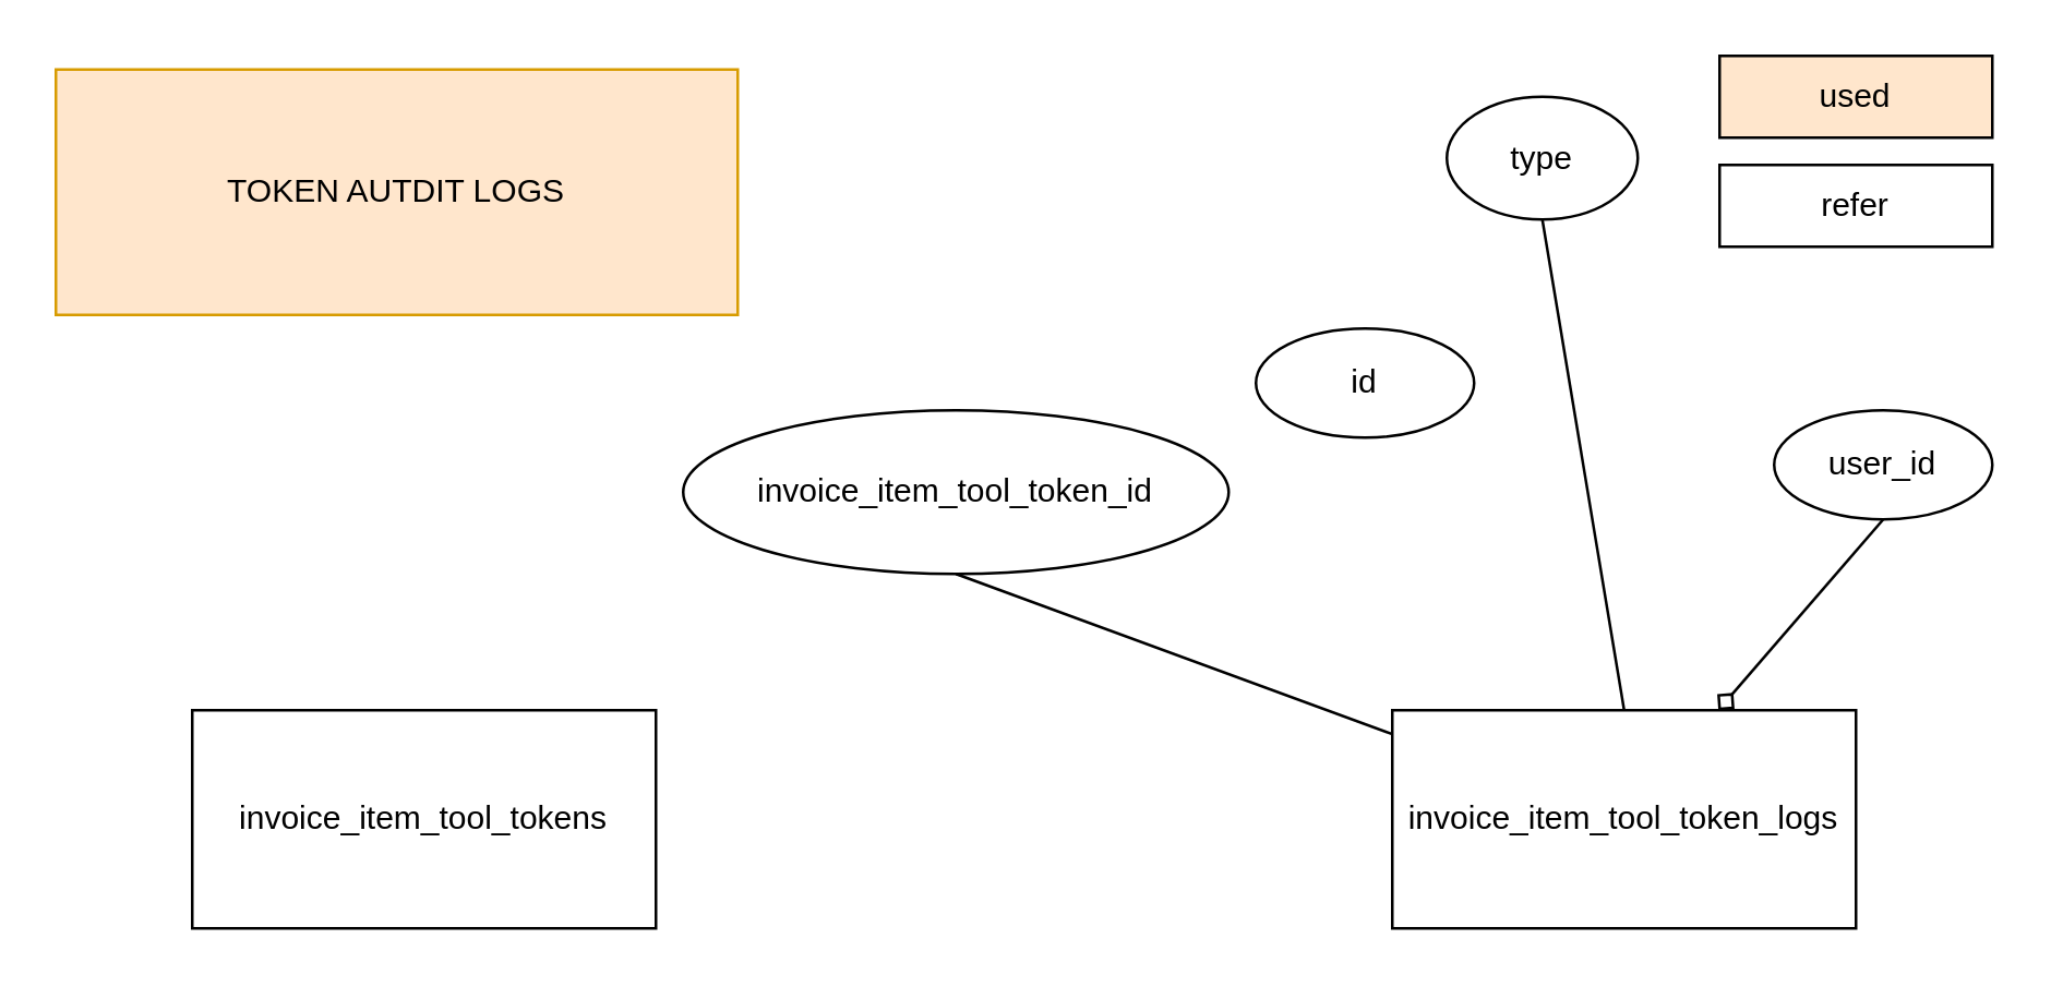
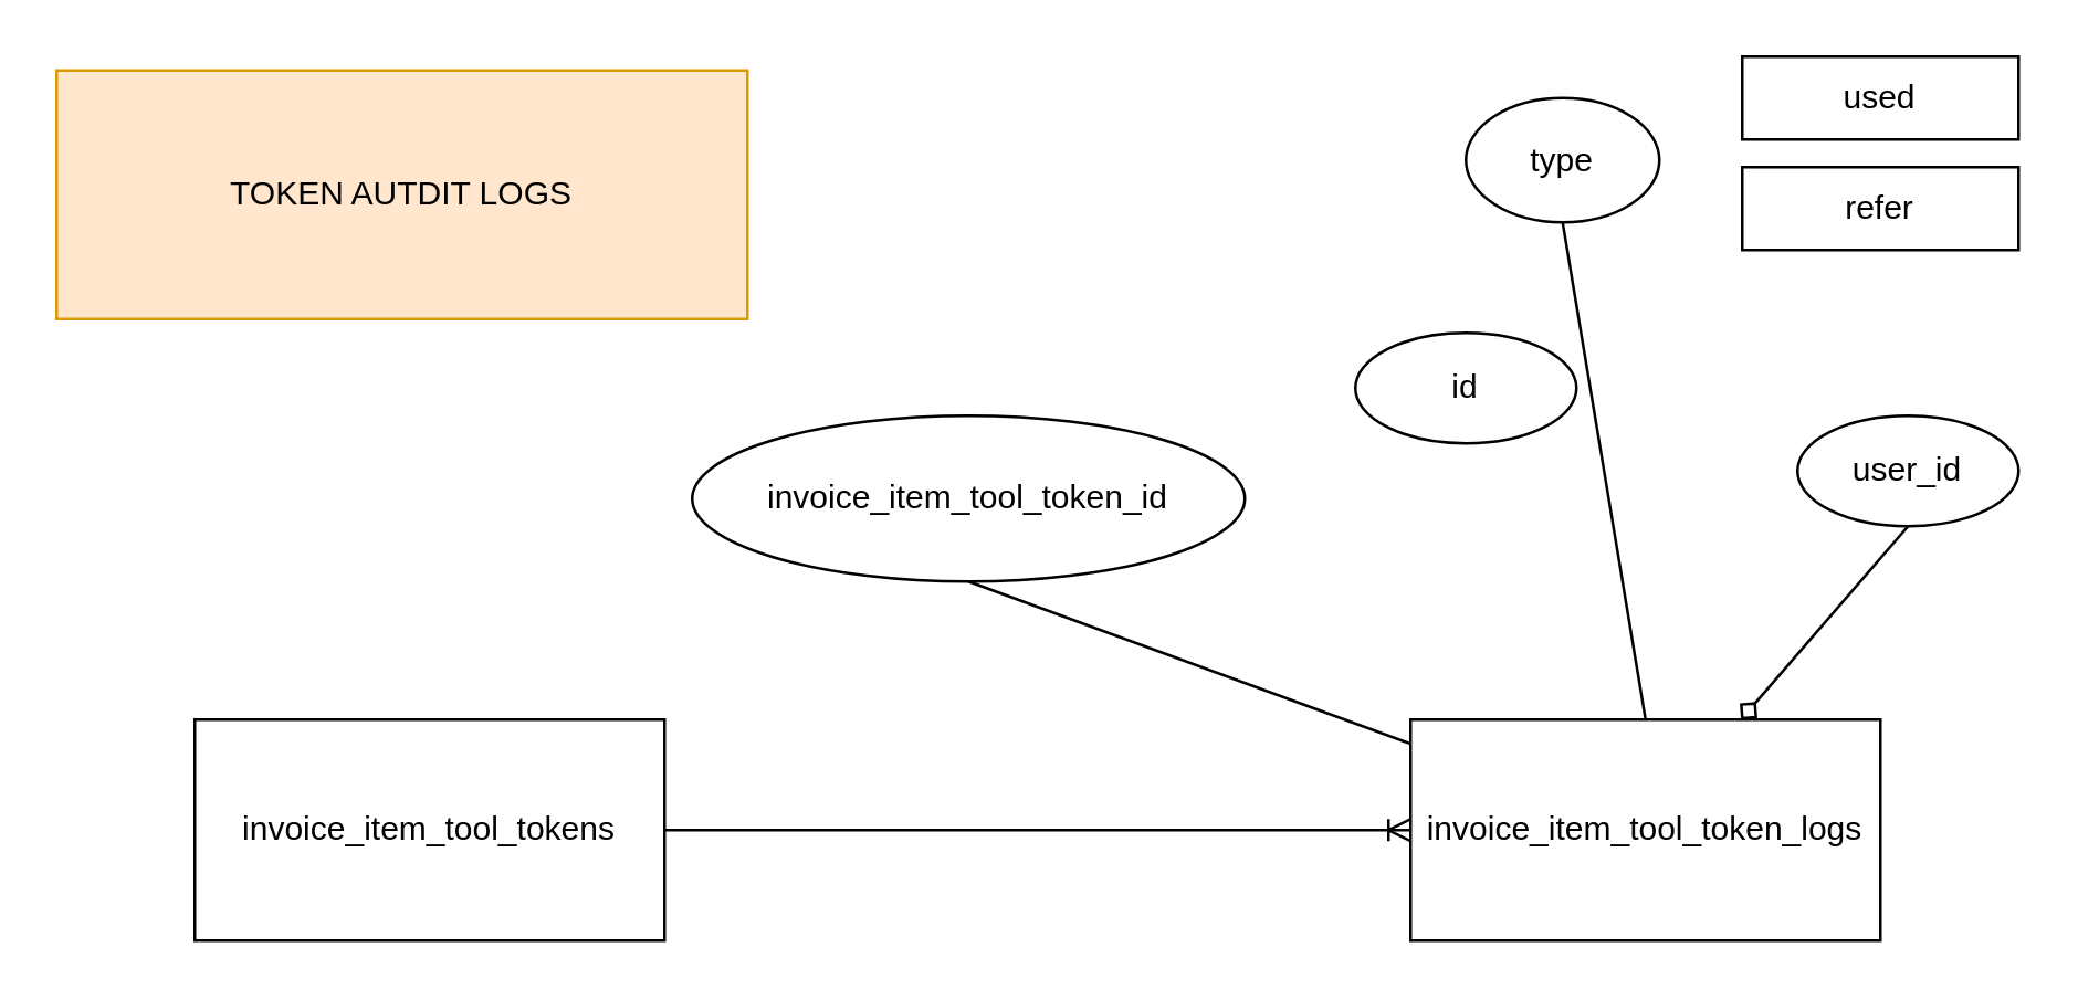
- <mxCell id="11" value="used" style="rounded=0;whiteSpace=wrap;html=1;fillColor=#ffe6cc;" vertex="1" parent="1"><mxGeometry x="630" y="20" width="100" height="30" as="geometry" /></mxCell>
+ <mxCell id="11" value="used" style="rounded=0;whiteSpace=wrap;html=1;" vertex="1" parent="1"><mxGeometry x="630" y="20" width="100" height="30" as="geometry" /></mxCell>
- <mxCell id="8" value="&lt;span&gt;id&lt;/span&gt;" style="ellipse;whiteSpace=wrap;html=1;" vertex="1" parent="1"><mxGeometry x="460" y="120" width="80" height="40" as="geometry" /></mxCell>
+ <mxCell id="8" value="&lt;span&gt;id&lt;/span&gt;" style="ellipse;whiteSpace=wrap;html=1;" vertex="1" parent="1"><mxGeometry x="490" y="120" width="80" height="40" as="geometry" /></mxCell>
+ <mxCell id="2" style="edgeStyle=orthogonalEdgeStyle;rounded=0;orthogonalLoop=1;jettySize=auto;html=1;exitX=1;exitY=0.5;exitDx=0;exitDy=0;entryX=0;entryY=0.5;entryDx=0;entryDy=0;endArrow=ERoneToMany;endFill=0;" edge="1" parent="1" source="3" target="5"><mxGeometry relative="1" as="geometry" /></mxCell>
